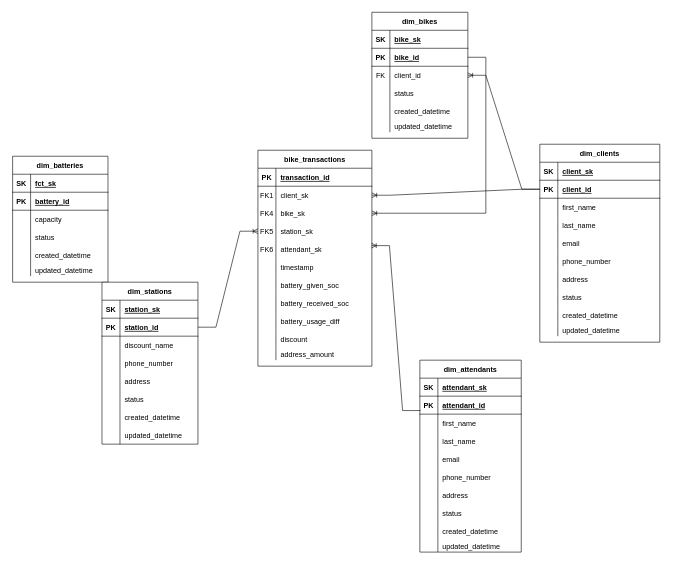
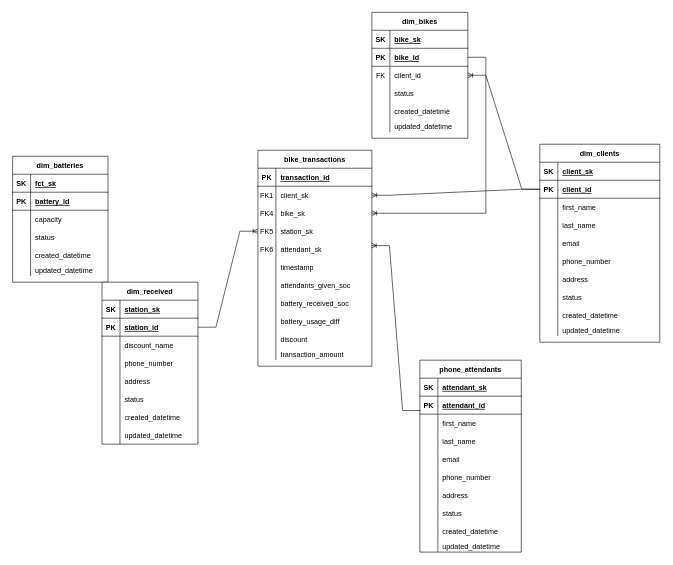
- <mxCell id="23" value="battery_given_soc" style="shape=partialRectangle;overflow=hidden;connectable=0;fillColor=none;top=0;left=0;bottom=0;right=0;align=left;spacingLeft=6;" parent="21" vertex="1"><mxGeometry x="30" width="160" height="30" as="geometry"><mxRectangle width="160" height="30" as="alternateBounds" /></mxGeometry></mxCell>
+ <mxCell id="23" value="attendants_given_soc" style="shape=partialRectangle;overflow=hidden;connectable=0;fillColor=none;top=0;left=0;bottom=0;right=0;align=left;spacingLeft=6;" parent="21" vertex="1"><mxGeometry x="30" width="160" height="30" as="geometry"><mxRectangle width="160" height="30" as="alternateBounds" /></mxGeometry></mxCell>
- <mxCell id="105" value="dim_stations" style="shape=table;startSize=30;container=1;collapsible=1;childLayout=tableLayout;fixedRows=1;rowLines=0;fontStyle=1;align=center;resizeLast=1;" parent="1" vertex="1"><mxGeometry x="169" y="470" width="160" height="270" as="geometry" /></mxCell>
+ <mxCell id="105" value="dim_received" style="shape=table;startSize=30;container=1;collapsible=1;childLayout=tableLayout;fixedRows=1;rowLines=0;fontStyle=1;align=center;resizeLast=1;" parent="1" vertex="1"><mxGeometry x="169" y="470" width="160" height="270" as="geometry" /></mxCell>
- <mxCell id="35" value="address_amount" style="shape=partialRectangle;overflow=hidden;connectable=0;fillColor=none;top=0;left=0;bottom=0;right=0;align=left;spacingLeft=6;" parent="33" vertex="1"><mxGeometry x="30" width="160" height="20" as="geometry"><mxRectangle width="160" height="20" as="alternateBounds" /></mxGeometry></mxCell>
+ <mxCell id="35" value="transaction_amount" style="shape=partialRectangle;overflow=hidden;connectable=0;fillColor=none;top=0;left=0;bottom=0;right=0;align=left;spacingLeft=6;" parent="33" vertex="1"><mxGeometry x="30" width="160" height="20" as="geometry"><mxRectangle width="160" height="20" as="alternateBounds" /></mxGeometry></mxCell>
- <mxCell id="130" value="dim_attendants" style="shape=table;startSize=30;container=1;collapsible=1;childLayout=tableLayout;fixedRows=1;rowLines=0;fontStyle=1;align=center;resizeLast=1;" parent="1" vertex="1"><mxGeometry x="699" y="600" width="169" height="320" as="geometry" /></mxCell>
+ <mxCell id="130" value="phone_attendants" style="shape=table;startSize=30;container=1;collapsible=1;childLayout=tableLayout;fixedRows=1;rowLines=0;fontStyle=1;align=center;resizeLast=1;" parent="1" vertex="1"><mxGeometry x="699" y="600" width="169" height="320" as="geometry" /></mxCell>
